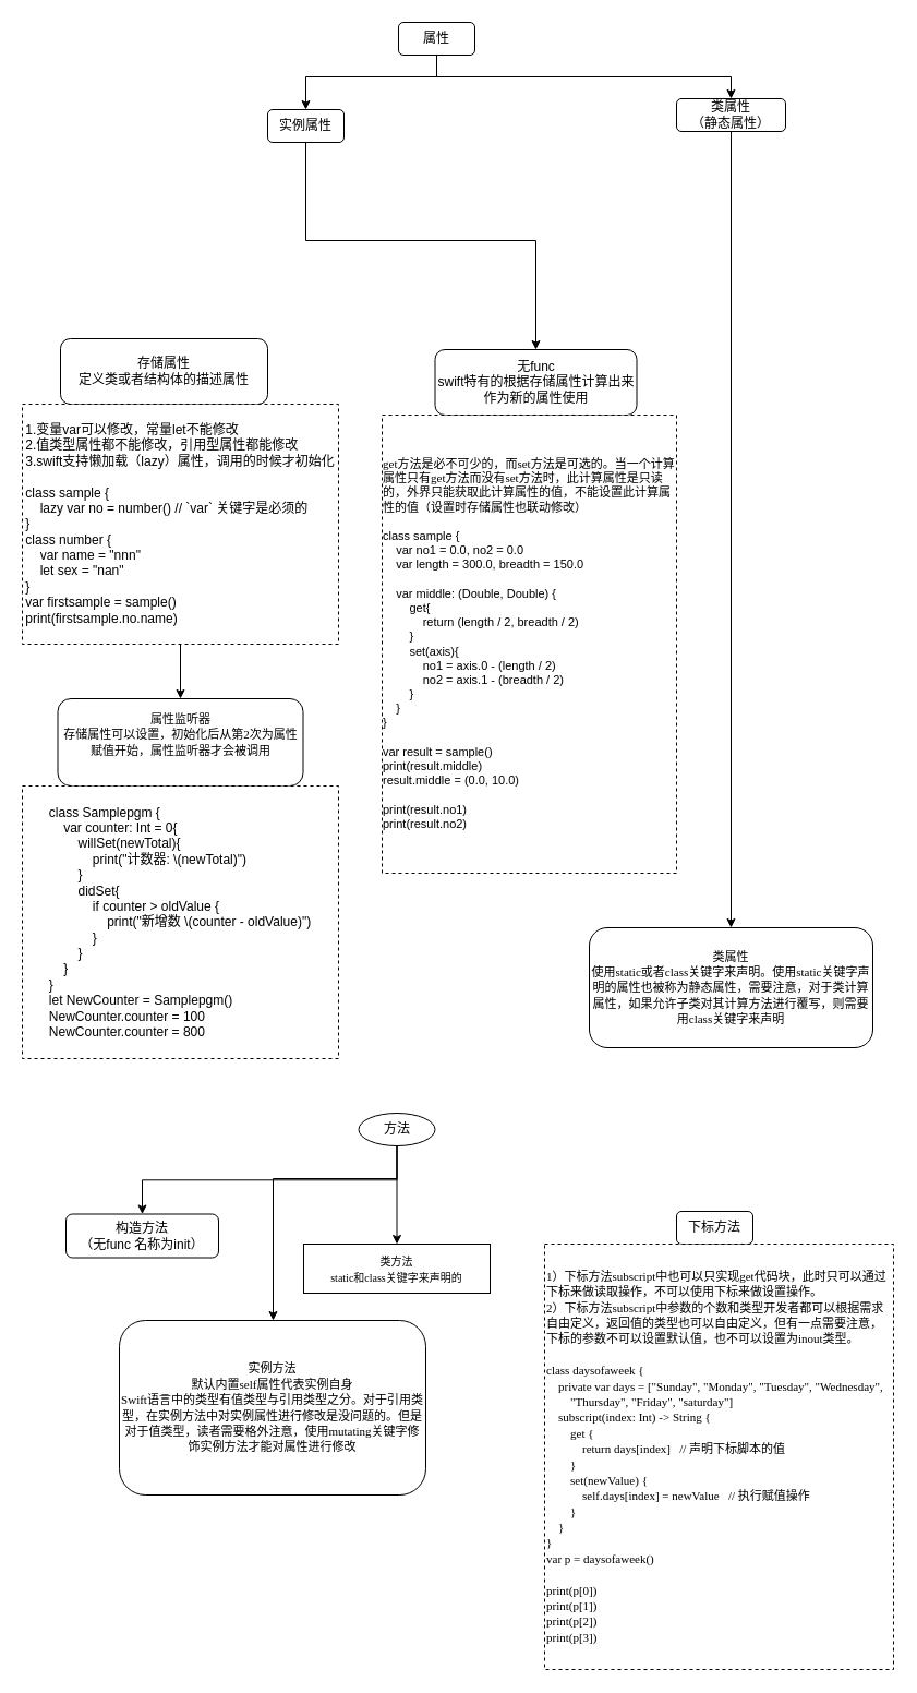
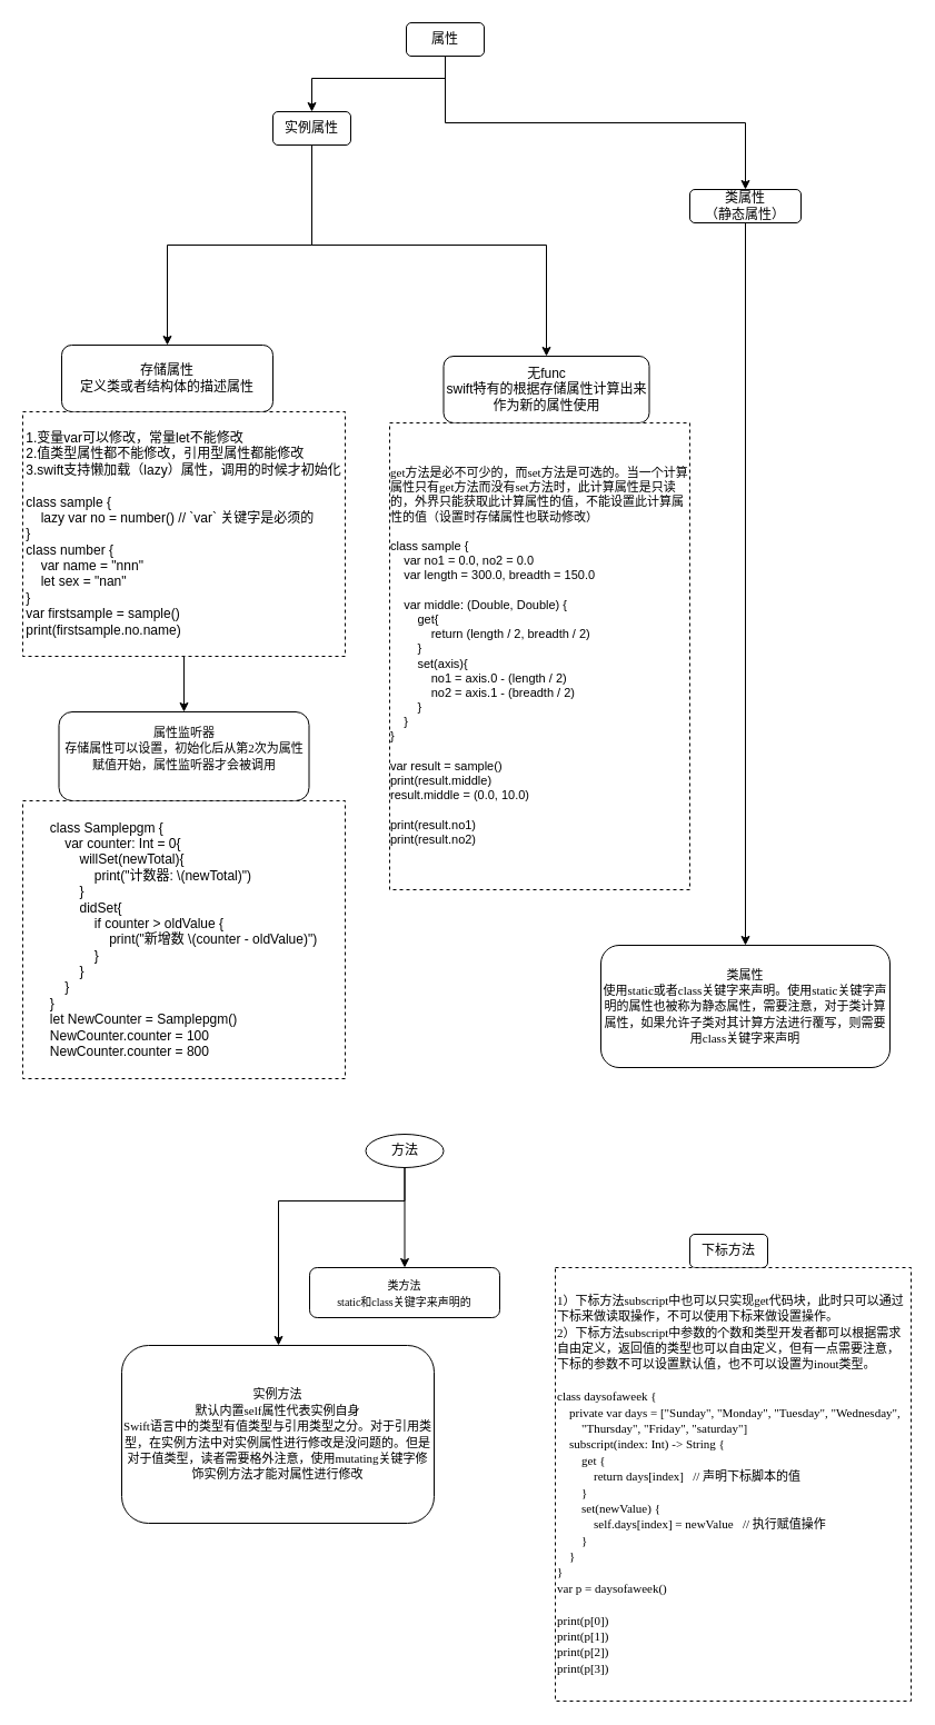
- <mxCell id="17" value="类属性&lt;br&gt;（静态属性）" style="rounded=1;whiteSpace=wrap;html=1;" vertex="1" parent="1"><mxGeometry x="620" y="90" width="100" height="30" as="geometry" /></mxCell>
+ <mxCell id="17" value="类属性&lt;br&gt;（静态属性）" style="rounded=1;whiteSpace=wrap;html=1;" vertex="1" parent="1"><mxGeometry x="620" y="170" width="100" height="30" as="geometry" /></mxCell>
+ <mxCell id="13" style="edgeStyle=orthogonalEdgeStyle;rounded=0;orthogonalLoop=1;jettySize=auto;html=1;" edge="1" parent="1" source="15" target="5"><mxGeometry relative="1" as="geometry" /></mxCell>
- <mxCell id="18" style="edgeStyle=orthogonalEdgeStyle;rounded=0;orthogonalLoop=1;jettySize=auto;html=1;entryX=0.5;entryY=0;entryDx=0;entryDy=0;exitX=0.5;exitY=1;exitDx=0;exitDy=0;" edge="1" parent="1" source="21" target="22"><mxGeometry relative="1" as="geometry" /></mxCell>
- <mxCell id="22" value="构造方法&lt;br&gt;（无func 名称为init）" style="rounded=1;whiteSpace=wrap;html=1;" vertex="1" parent="1"><mxGeometry x="60" y="1112.5" width="140" height="40" as="geometry" /></mxCell>
- <mxCell id="24" value="&lt;font style=&quot;font-size: 10px&quot;&gt;类方法&lt;br style=&quot;font-size: 10px&quot;&gt;&lt;span style=&quot;font-family: &amp;#34;simsun&amp;#34; ; font-size: 10px&quot;&gt;static和class关键字来声明的&lt;/span&gt;&lt;br style=&quot;font-size: 10px&quot;&gt;&lt;/font&gt;" style="whiteSpace=wrap;html=1;rounded=0;" vertex="1" parent="1"><mxGeometry x="278" y="1140" width="171" height="45" as="geometry" /></mxCell>
+ <mxCell id="24" value="&lt;font style=&quot;font-size: 10px&quot;&gt;类方法&lt;br style=&quot;font-size: 10px&quot;&gt;&lt;span style=&quot;font-family: &amp;#34;simsun&amp;#34; ; font-size: 10px&quot;&gt;static和class关键字来声明的&lt;/span&gt;&lt;br style=&quot;font-size: 10px&quot;&gt;&lt;/font&gt;" style="rounded=1;whiteSpace=wrap;html=1;" vertex="1" parent="1"><mxGeometry x="278" y="1140" width="171" height="45" as="geometry" /></mxCell>
